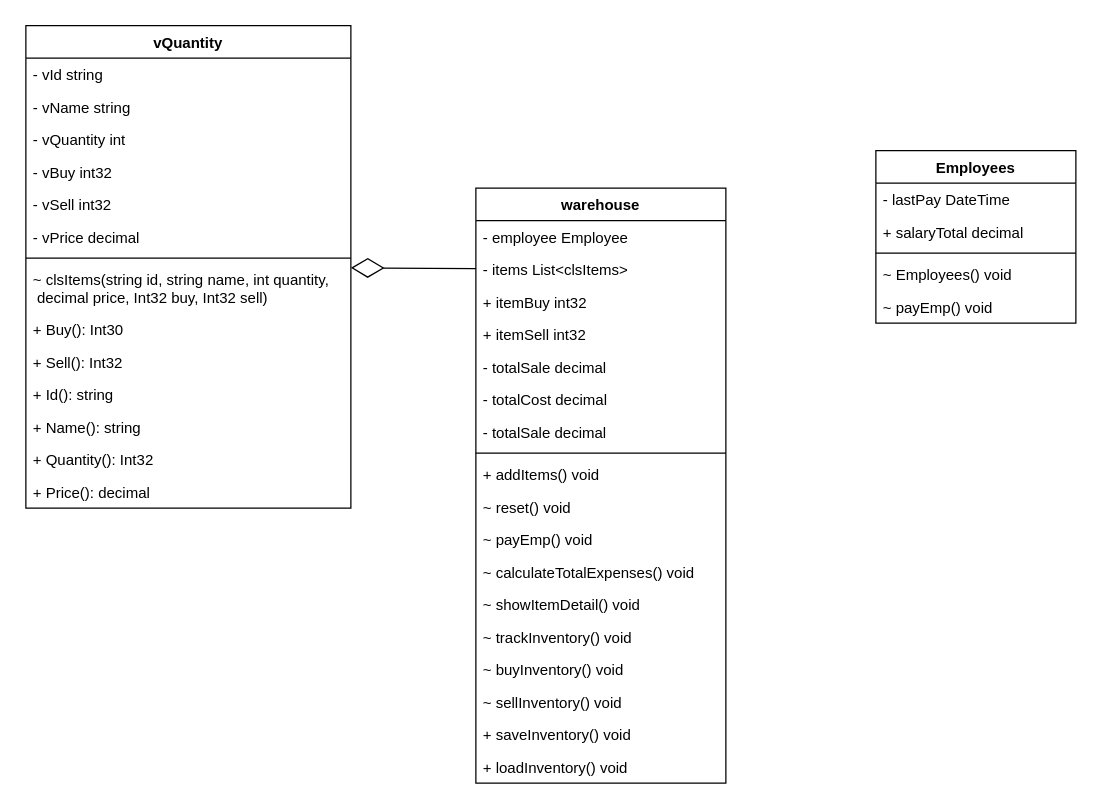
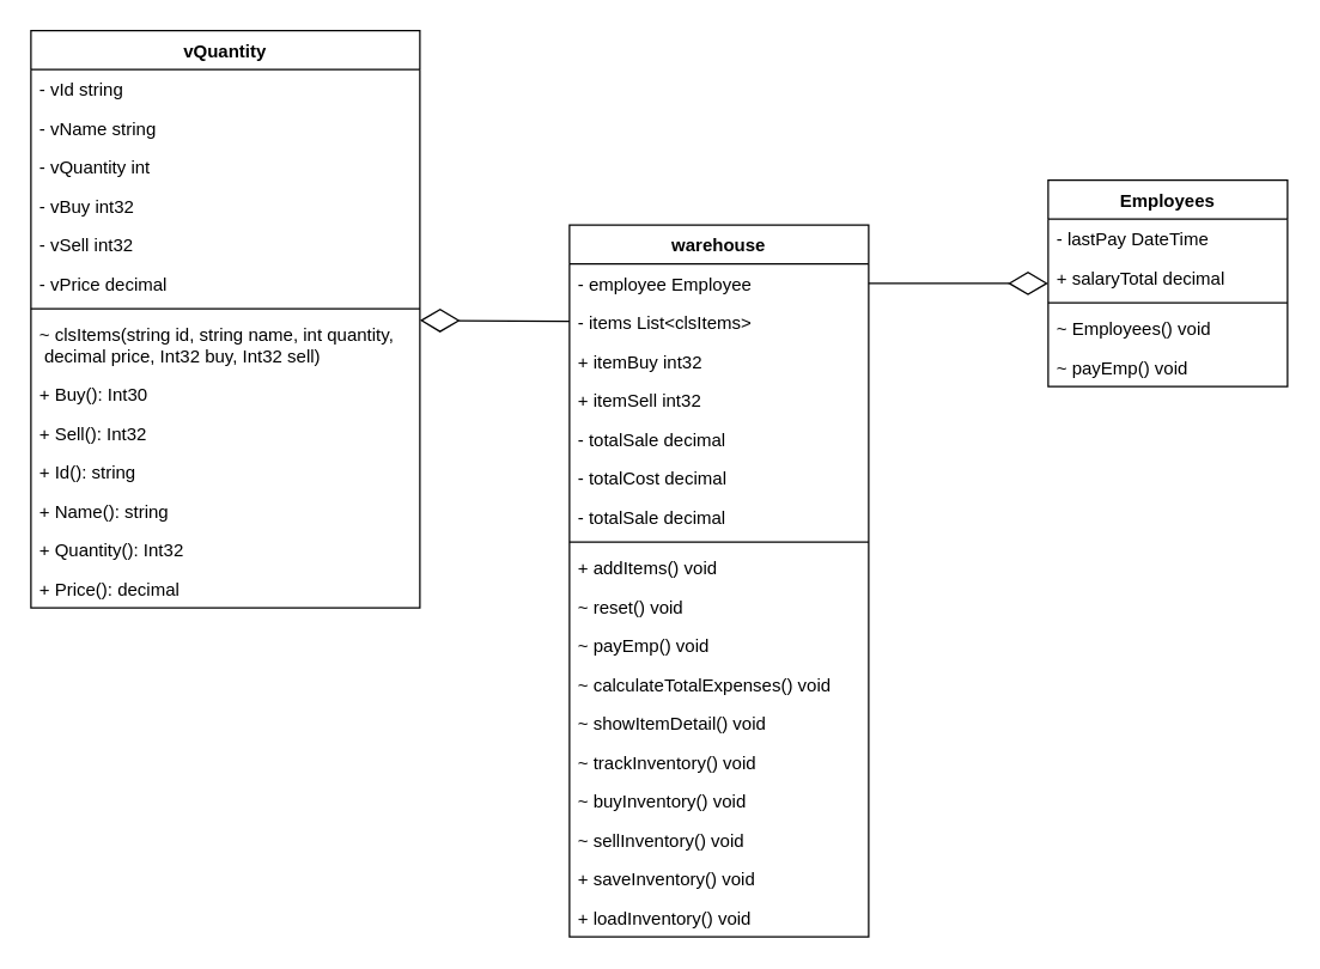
+ <mxCell id="27" value="" style="endArrow=diamondThin;endFill=0;endSize=24;html=1;rounded=0;" edge="1" parent="1" source="3" target="21"><mxGeometry width="160" relative="1" as="geometry"><mxPoint x="610" y="130" as="sourcePoint" /><mxPoint x="770" y="130" as="targetPoint" /></mxGeometry></mxCell>
